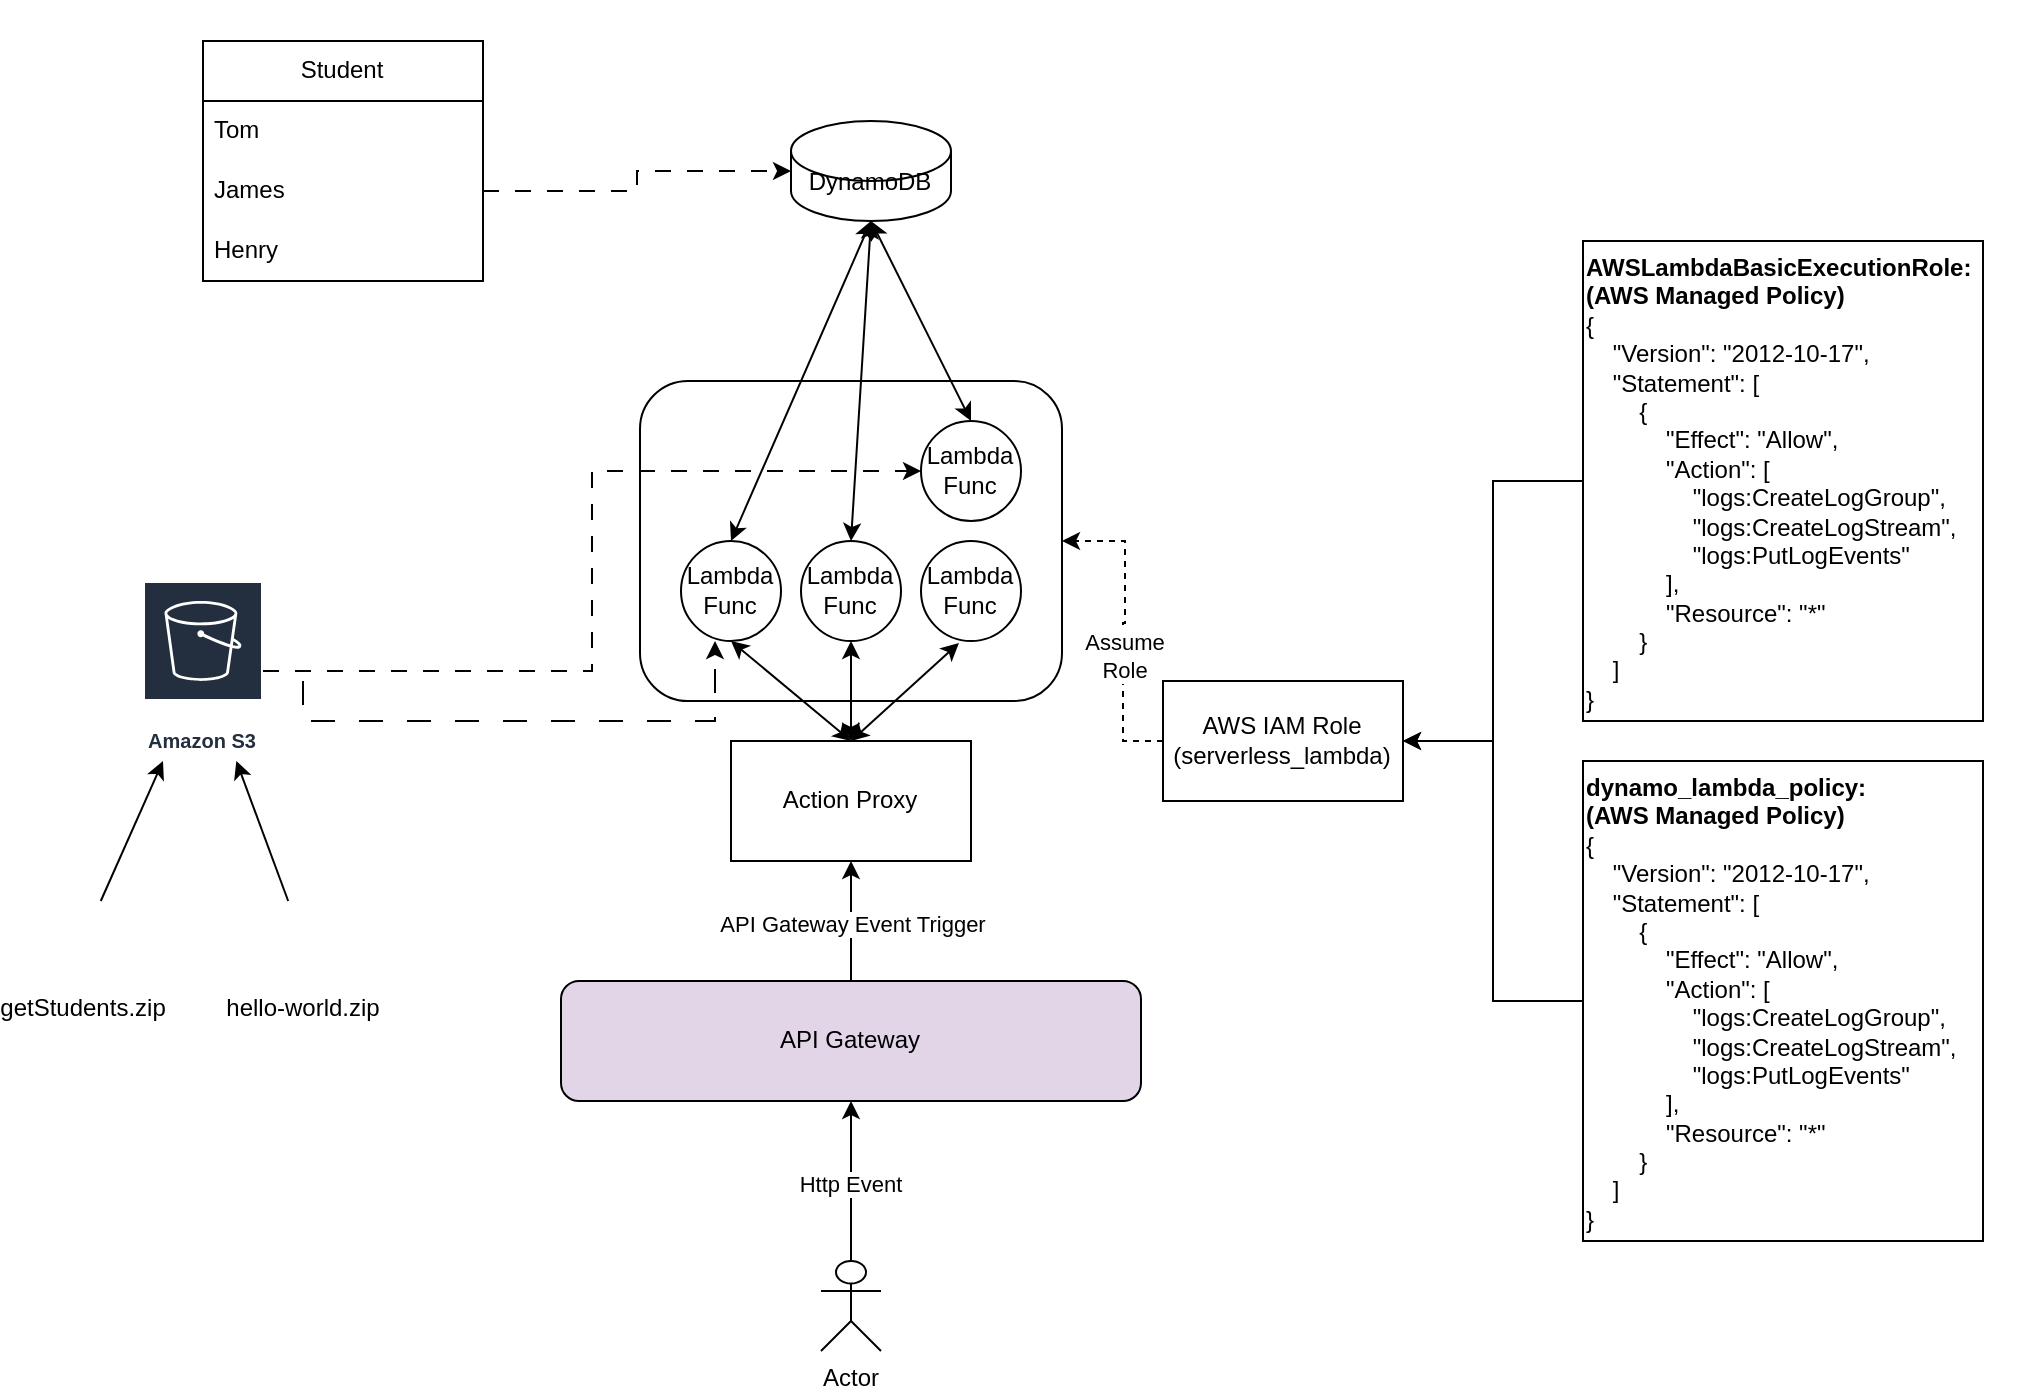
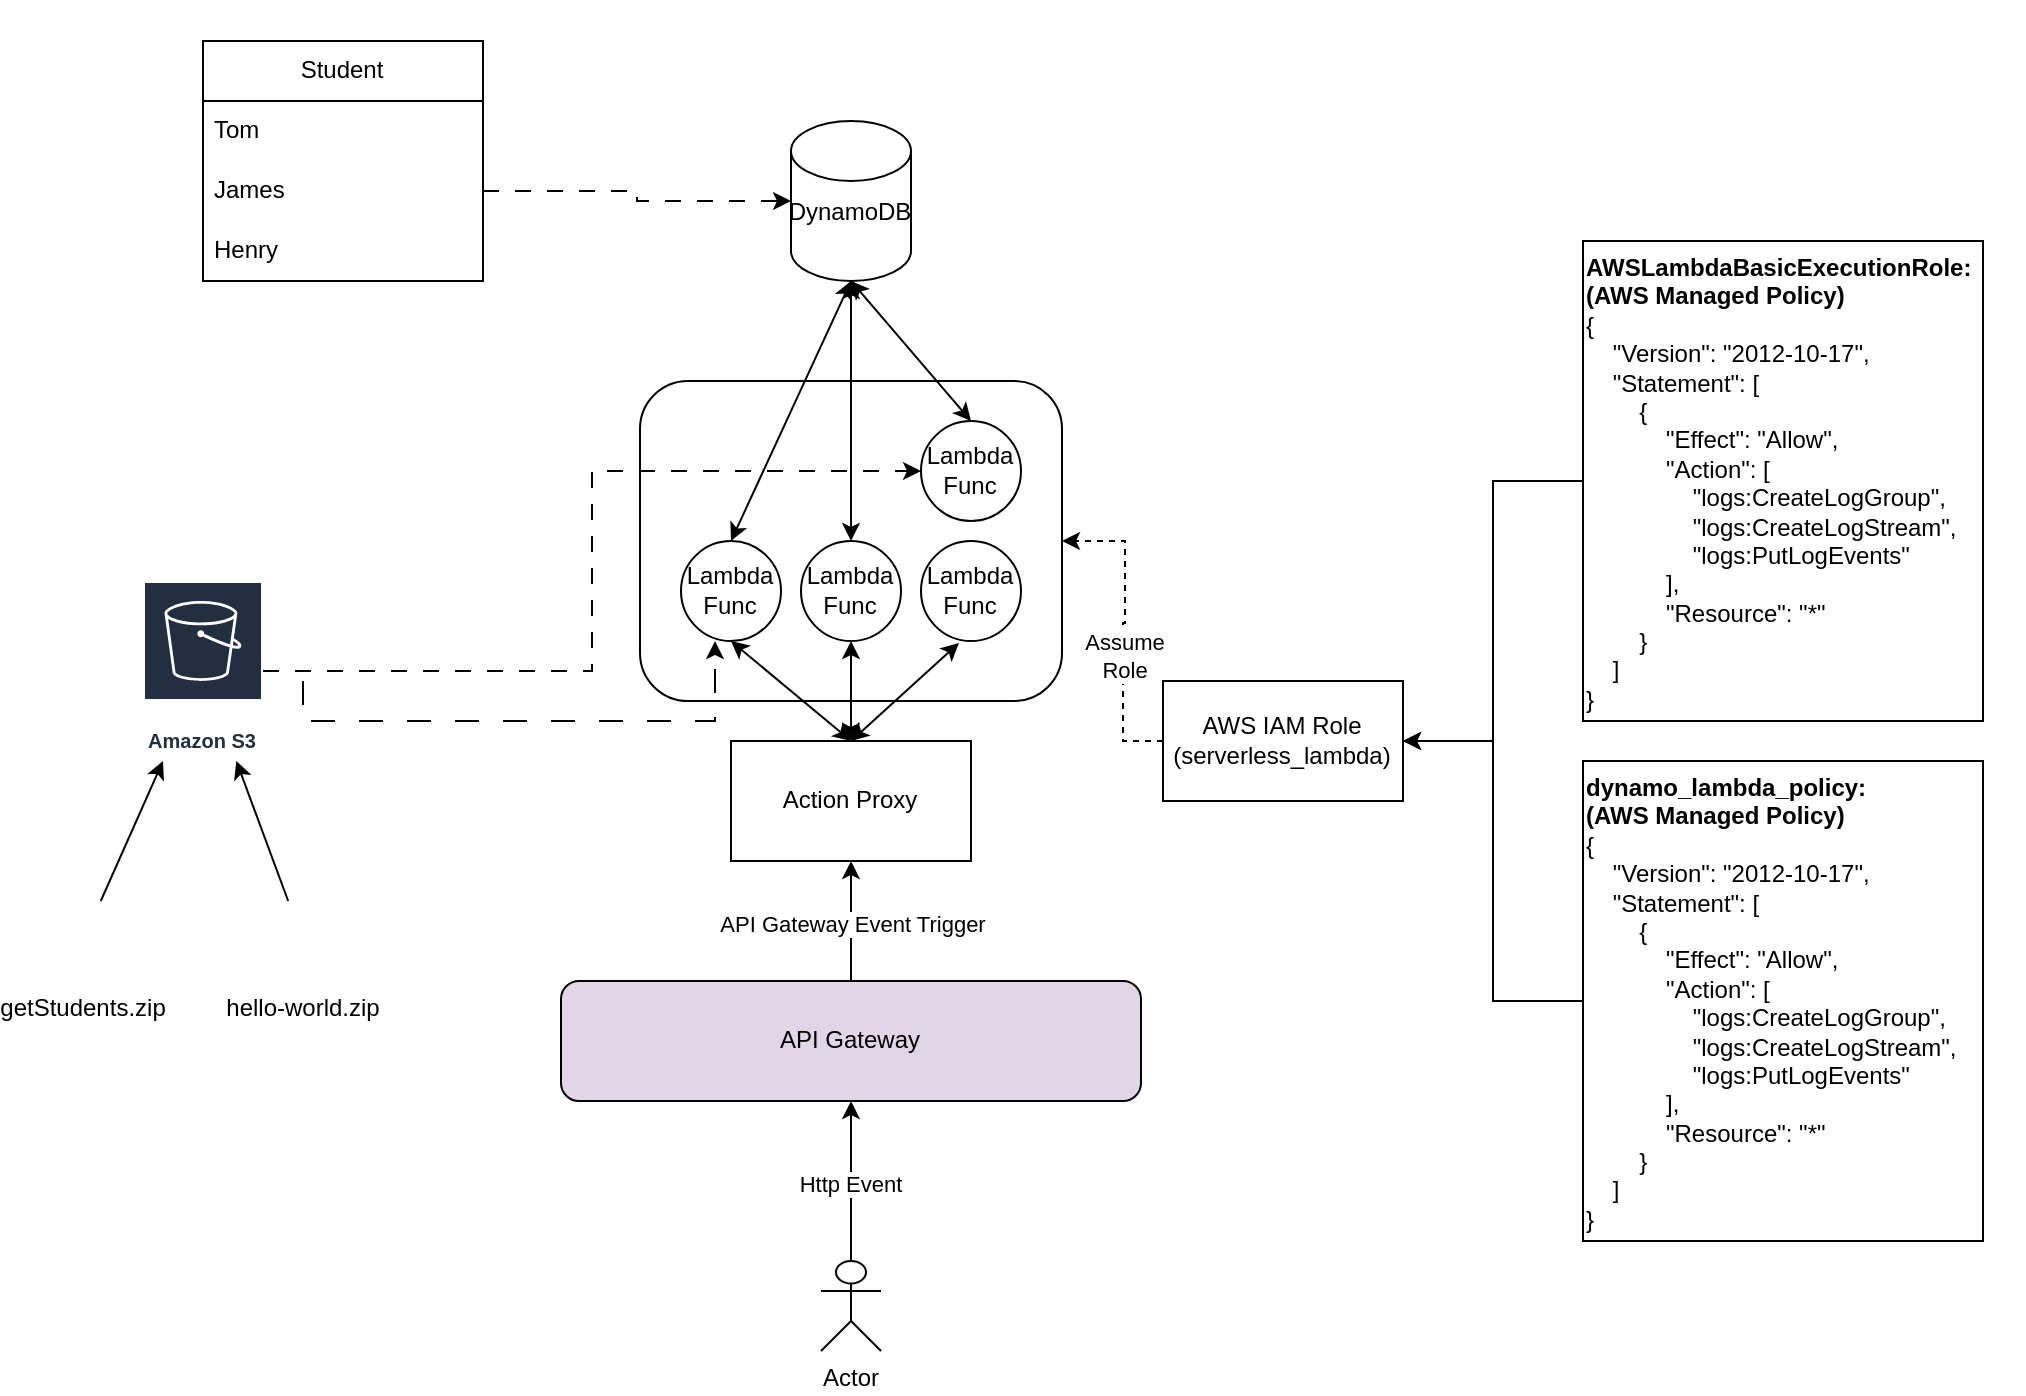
- <mxCell id="4" value="DynamoDB&lt;div&gt;&lt;br&gt;&lt;/div&gt;" style="shape=cylinder3;whiteSpace=wrap;html=1;boundedLbl=1;backgroundOutline=1;size=15;" vertex="1" parent="1"><mxGeometry x="394" y="60" width="80" height="50" as="geometry" /></mxCell>
+ <mxCell id="4" value="DynamoDB&lt;div&gt;&lt;br&gt;&lt;/div&gt;" style="shape=cylinder3;whiteSpace=wrap;html=1;boundedLbl=1;backgroundOutline=1;size=15;" vertex="1" parent="1"><mxGeometry x="394" width="60" height="80" as="geometry" y="60" /></mxCell>
